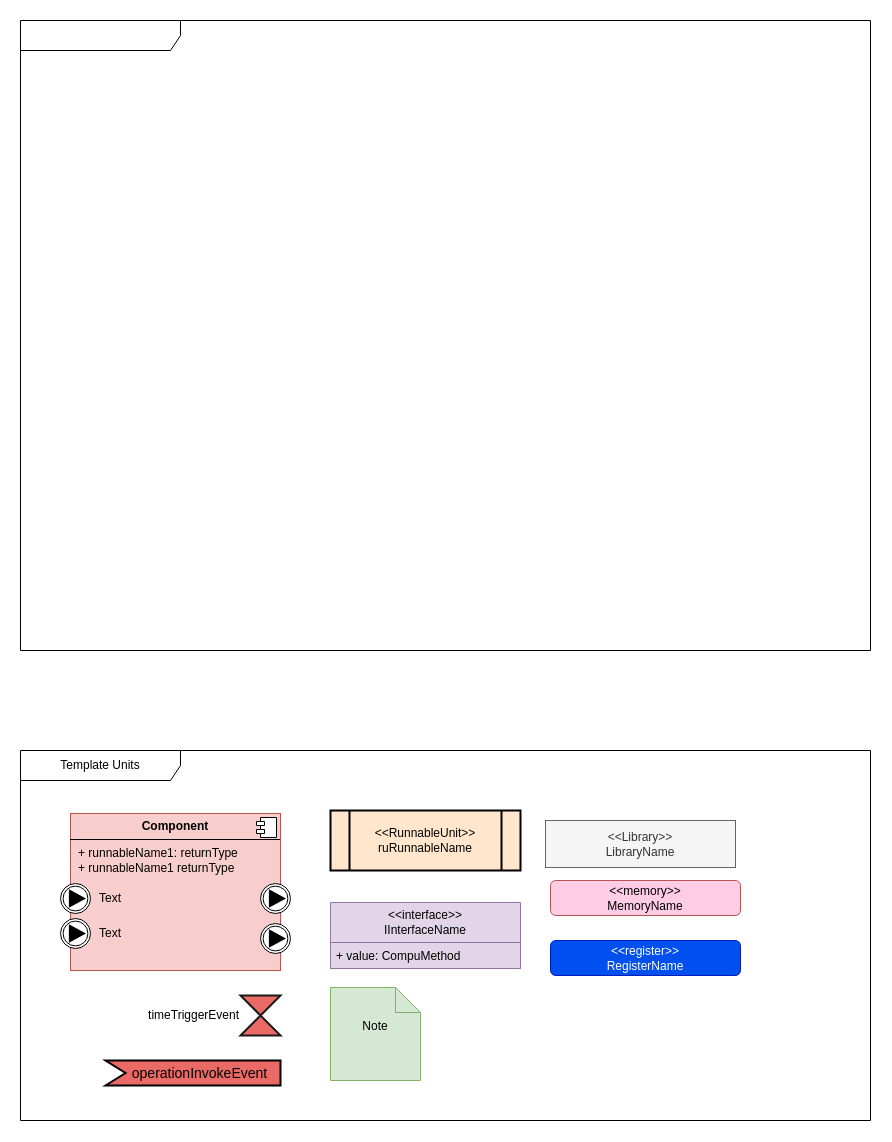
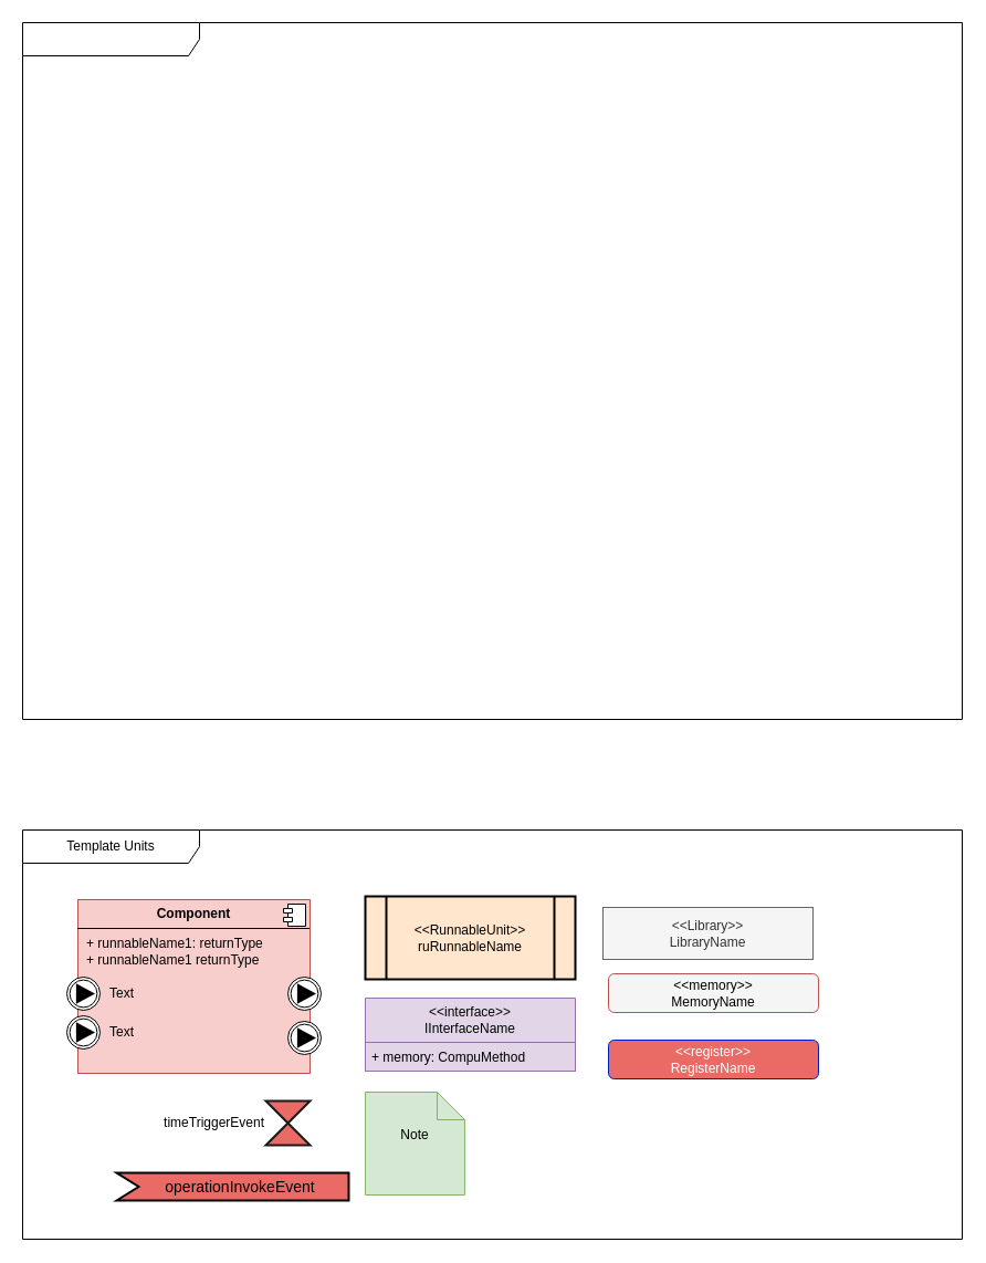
- <mxCell id="24" value="&amp;lt;&amp;lt;RunnableUnit&amp;gt;&amp;gt;&lt;div&gt;ruRunnableName&lt;/div&gt;" style="shape=process;whiteSpace=wrap;html=1;backgroundOutline=1;fillColor=#ffe6cc;strokeColor=#000000;strokeWidth=2;" parent="15" vertex="1"><mxGeometry x="310" y="60" width="190" height="60" as="geometry" /></mxCell>
+ <mxCell id="24" value="&amp;lt;&amp;lt;RunnableUnit&amp;gt;&amp;gt;&lt;div&gt;ruRunnableName&lt;/div&gt;" style="shape=process;whiteSpace=wrap;html=1;backgroundOutline=1;fillColor=#ffe6cc;strokeColor=#000000;strokeWidth=2;" parent="15" vertex="1"><mxGeometry x="310" y="60" width="190" height="75" as="geometry" /></mxCell>
- <mxCell id="19" value="&amp;lt;&amp;lt;memory&amp;gt;&amp;gt;&lt;div&gt;MemoryName&lt;/div&gt;" style="rounded=1;whiteSpace=wrap;html=1;fillColor=#FFCCE6;strokeColor=#b85450;" parent="15" vertex="1"><mxGeometry x="530" y="130" width="190" height="35" as="geometry" /></mxCell>
+ <mxCell id="19" value="&amp;lt;&amp;lt;memory&amp;gt;&amp;gt;&lt;div&gt;MemoryName&lt;/div&gt;" style="rounded=1;whiteSpace=wrap;html=1;fillColor=#f5f5f5;strokeColor=#b85450;" parent="15" vertex="1"><mxGeometry x="530" y="130" width="190" height="35" as="geometry" /></mxCell>
- <mxCell id="23" value="+ value: CompuMethod" style="text;strokeColor=#9673a6;fillColor=#e1d5e7;align=left;verticalAlign=top;spacingLeft=4;spacingRight=4;overflow=hidden;rotatable=0;points=[[0,0.5],[1,0.5]];portConstraint=eastwest;whiteSpace=wrap;html=1;" parent="22" vertex="1"><mxGeometry y="40" width="190" height="26" as="geometry" /></mxCell>
+ <mxCell id="23" value="+ memory: CompuMethod" style="text;strokeColor=#9673a6;fillColor=#e1d5e7;align=left;verticalAlign=top;spacingLeft=4;spacingRight=4;overflow=hidden;rotatable=0;points=[[0,0.5],[1,0.5]];portConstraint=eastwest;whiteSpace=wrap;html=1;" parent="22" vertex="1"><mxGeometry y="40" width="190" height="26" as="geometry" /></mxCell>
- <mxCell id="17" value="&amp;lt;&amp;lt;register&amp;gt;&amp;gt;&lt;br&gt;RegisterName" style="rounded=1;whiteSpace=wrap;html=1;fillColor=#0050ef;fontColor=#ffffff;strokeColor=#001DBC;" parent="15" vertex="1"><mxGeometry x="530" y="190" width="190" height="35" as="geometry" /></mxCell>
+ <mxCell id="17" value="&amp;lt;&amp;lt;register&amp;gt;&amp;gt;&lt;br&gt;RegisterName" style="rounded=1;whiteSpace=wrap;html=1;fillColor=#ea6b66;fontColor=#ffffff;strokeColor=#001DBC;" parent="15" vertex="1"><mxGeometry x="530" y="190" width="190" height="35" as="geometry" /></mxCell>
- <mxCell id="20" value="operationInvokeEvent" style="html=1;shape=mxgraph.infographic.ribbonSimple;notch1=20;notch2=0;align=center;verticalAlign=middle;fontSize=14;fontStyle=0;fillColor=#EA6B66;flipH=0;spacingRight=0;spacingLeft=14;whiteSpace=wrap;strokeWidth=2;" parent="15" vertex="1"><mxGeometry x="85" y="310" width="175" height="25" as="geometry" /></mxCell>
+ <mxCell id="20" value="operationInvokeEvent" style="html=1;shape=mxgraph.infographic.ribbonSimple;notch1=20;notch2=0;align=center;verticalAlign=middle;fontSize=14;fontStyle=0;fillColor=#EA6B66;flipH=0;spacingRight=0;spacingLeft=14;whiteSpace=wrap;strokeWidth=2;" parent="15" vertex="1"><mxGeometry x="85" y="310" width="210" height="25" as="geometry" /></mxCell>
